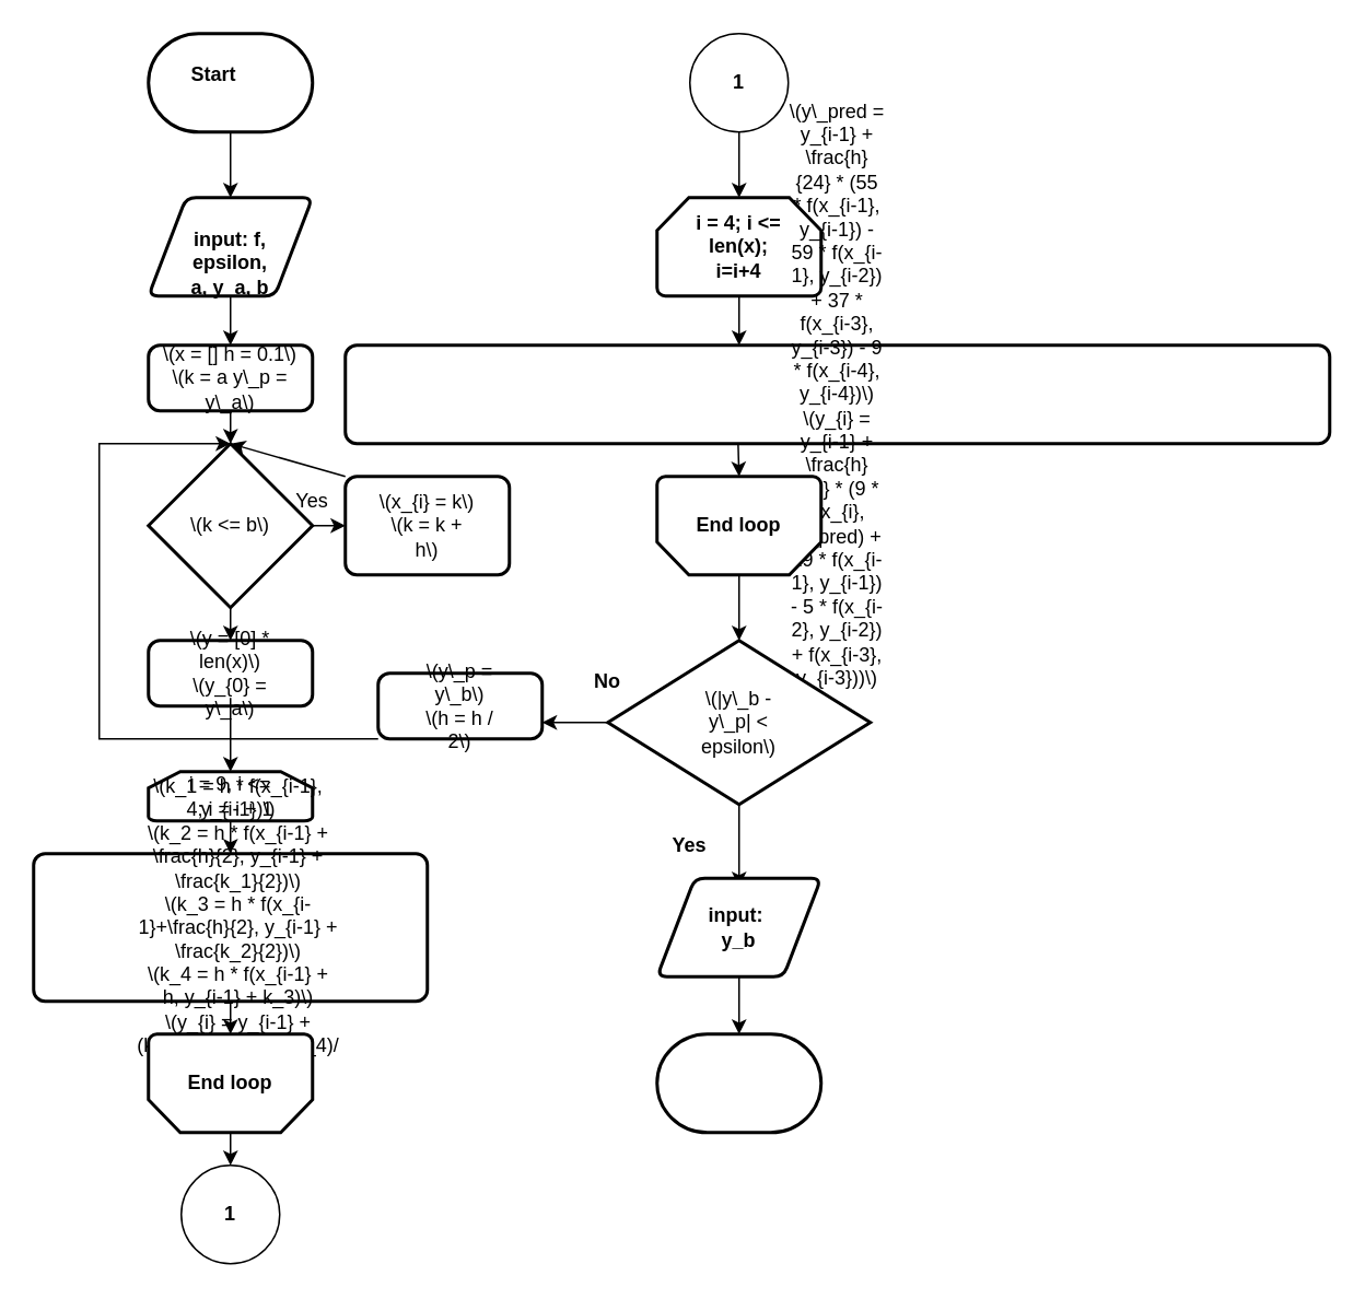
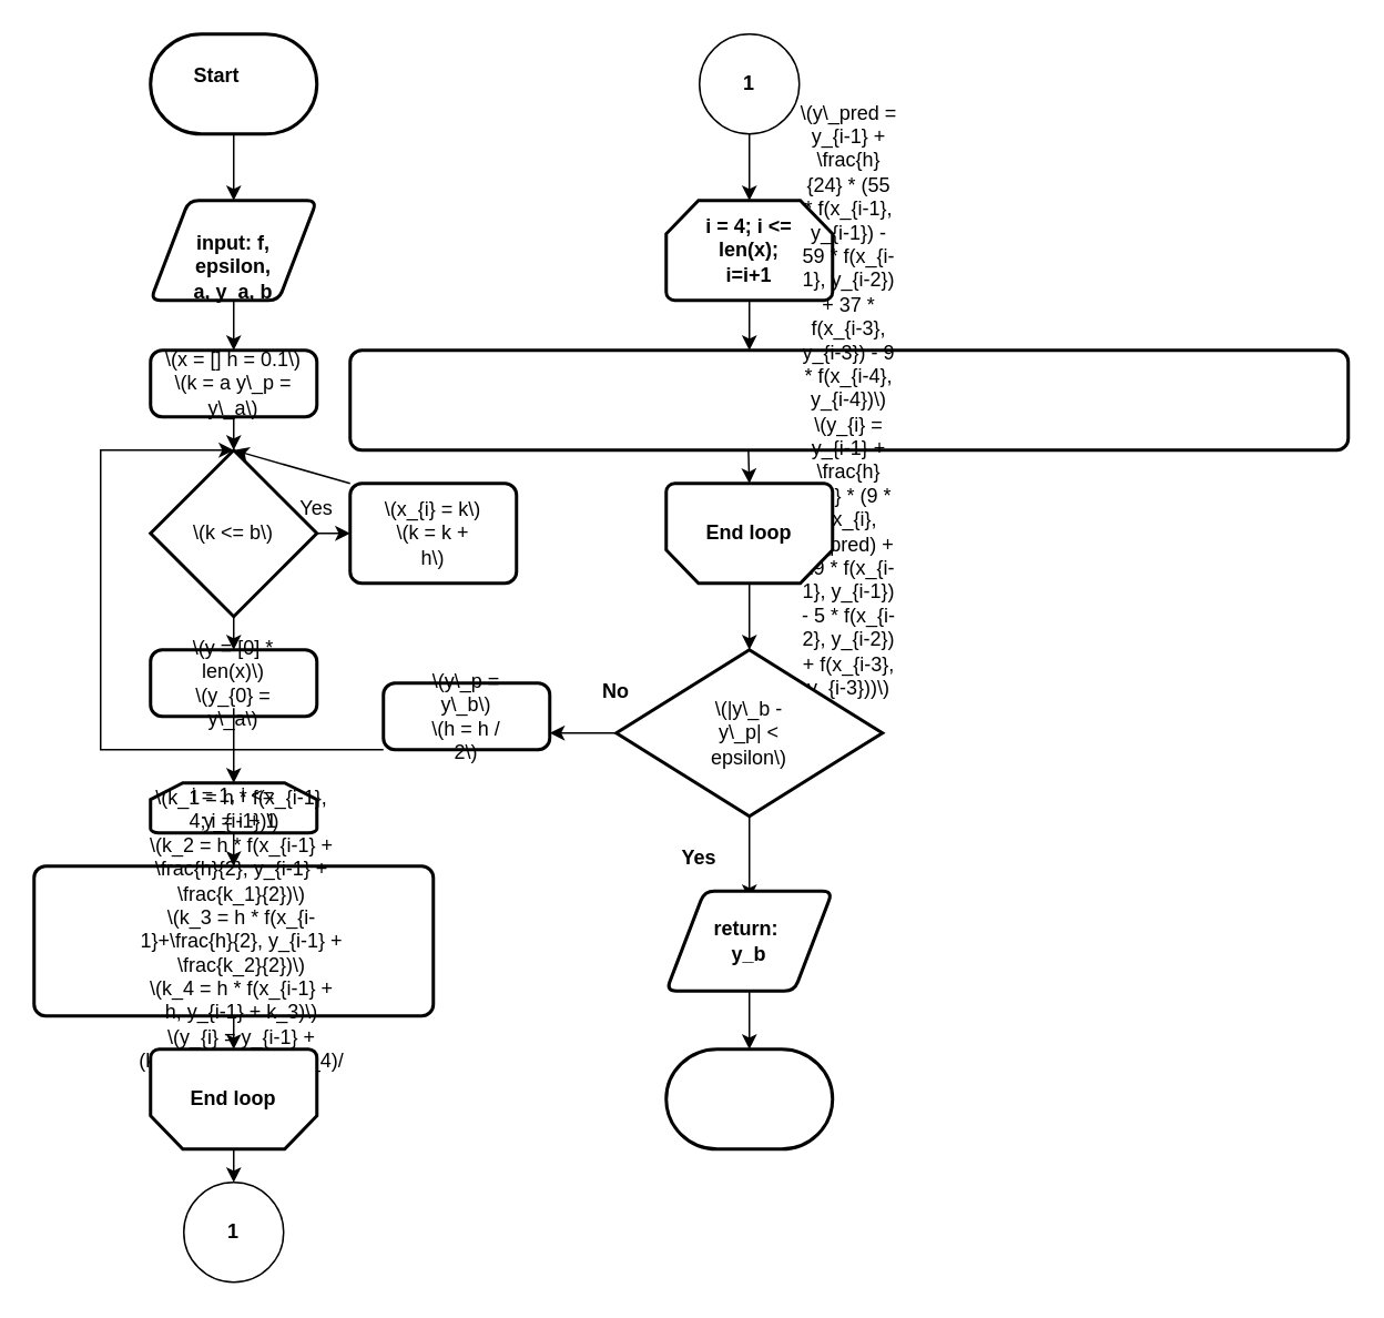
- <mxCell id="36" value="&lt;b&gt;i = 4; i &amp;lt;= len(x); i=i+4&lt;/b&gt;" style="text;html=1;align=center;verticalAlign=middle;whiteSpace=wrap;rounded=0;" vertex="1" parent="1"><mxGeometry x="420" y="135" width="60" height="30" as="geometry" /></mxCell>
+ <mxCell id="36" value="&lt;b&gt;i = 4; i &amp;lt;= len(x); i=i+1&lt;/b&gt;" style="text;html=1;align=center;verticalAlign=middle;whiteSpace=wrap;rounded=0;" vertex="1" parent="1"><mxGeometry x="420" y="135" width="60" height="30" as="geometry" /></mxCell>
- <mxCell id="22" value="i = 9, i &amp;lt;= 4; i = i + 1" style="text;html=1;align=center;verticalAlign=middle;whiteSpace=wrap;rounded=0;" vertex="1" parent="1"><mxGeometry x="110" y="470" width="60" height="30" as="geometry" /></mxCell>
+ <mxCell id="22" value="i = 1, i &amp;lt;= 4; i = i + 1" style="text;html=1;align=center;verticalAlign=middle;whiteSpace=wrap;rounded=0;" vertex="1" parent="1"><mxGeometry x="110" y="470" width="60" height="30" as="geometry" /></mxCell>
- <mxCell id="54" value="&lt;b&gt;input:&amp;nbsp; y_b&lt;/b&gt;" style="text;html=1;align=center;verticalAlign=middle;whiteSpace=wrap;rounded=0;" vertex="1" parent="1"><mxGeometry x="420" y="550" width="60" height="30" as="geometry" /></mxCell>
+ <mxCell id="54" value="&lt;b&gt;return:&amp;nbsp; y_b&lt;/b&gt;" style="text;html=1;align=center;verticalAlign=middle;whiteSpace=wrap;rounded=0;" vertex="1" parent="1"><mxGeometry x="420" y="550" width="60" height="30" as="geometry" /></mxCell>
